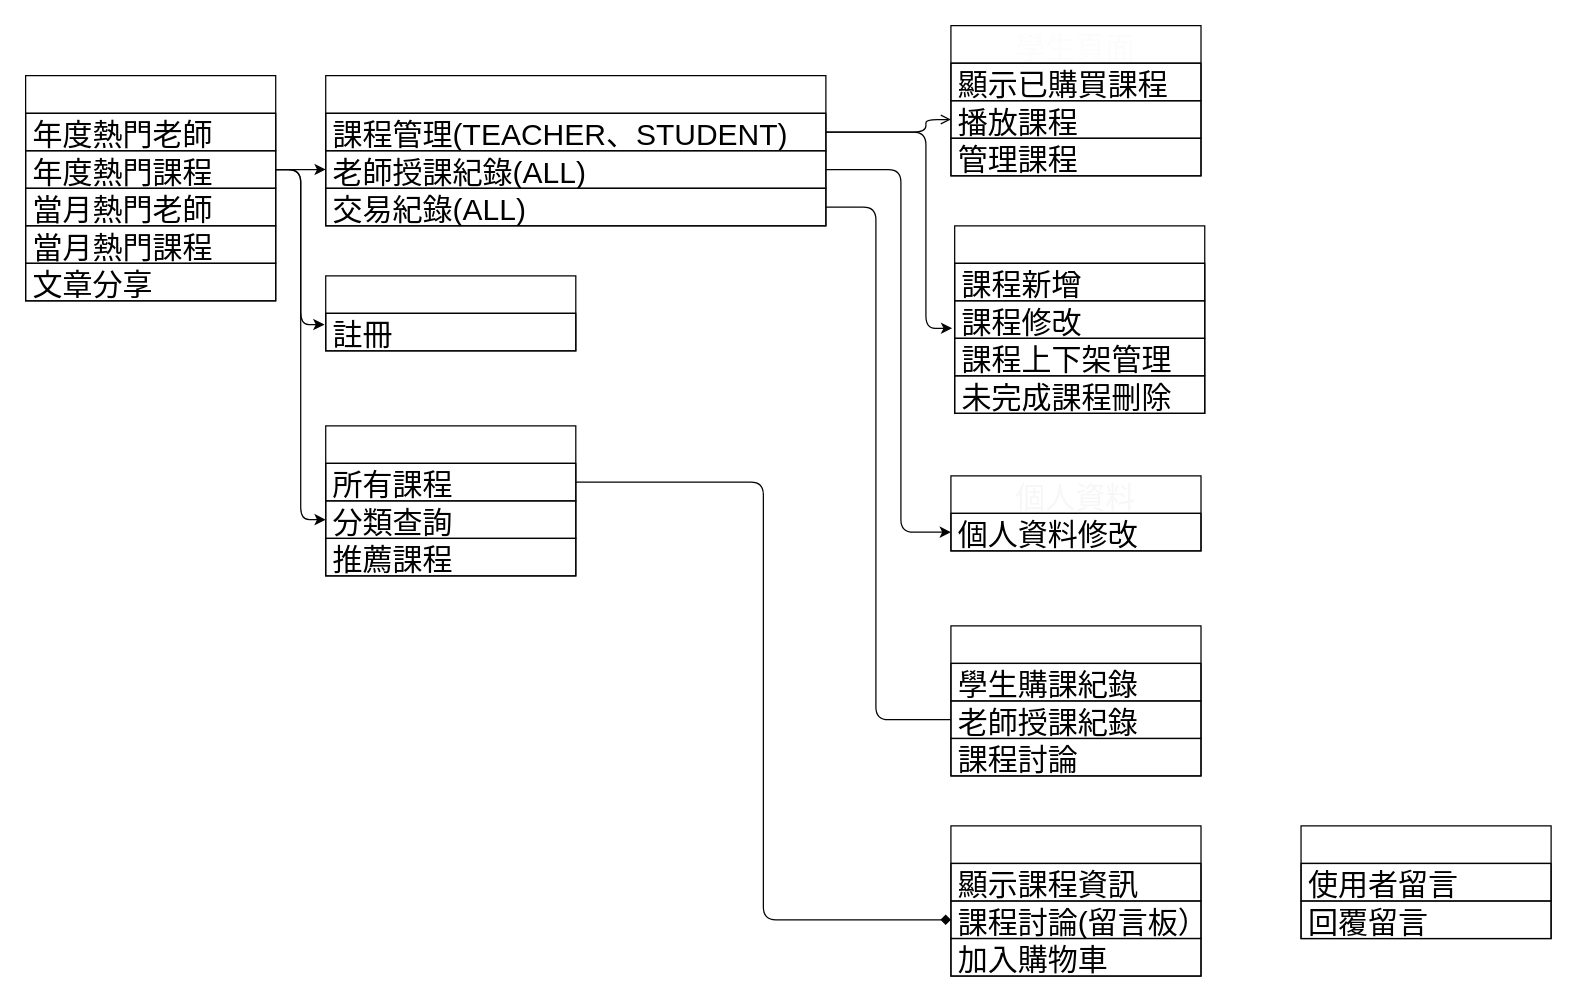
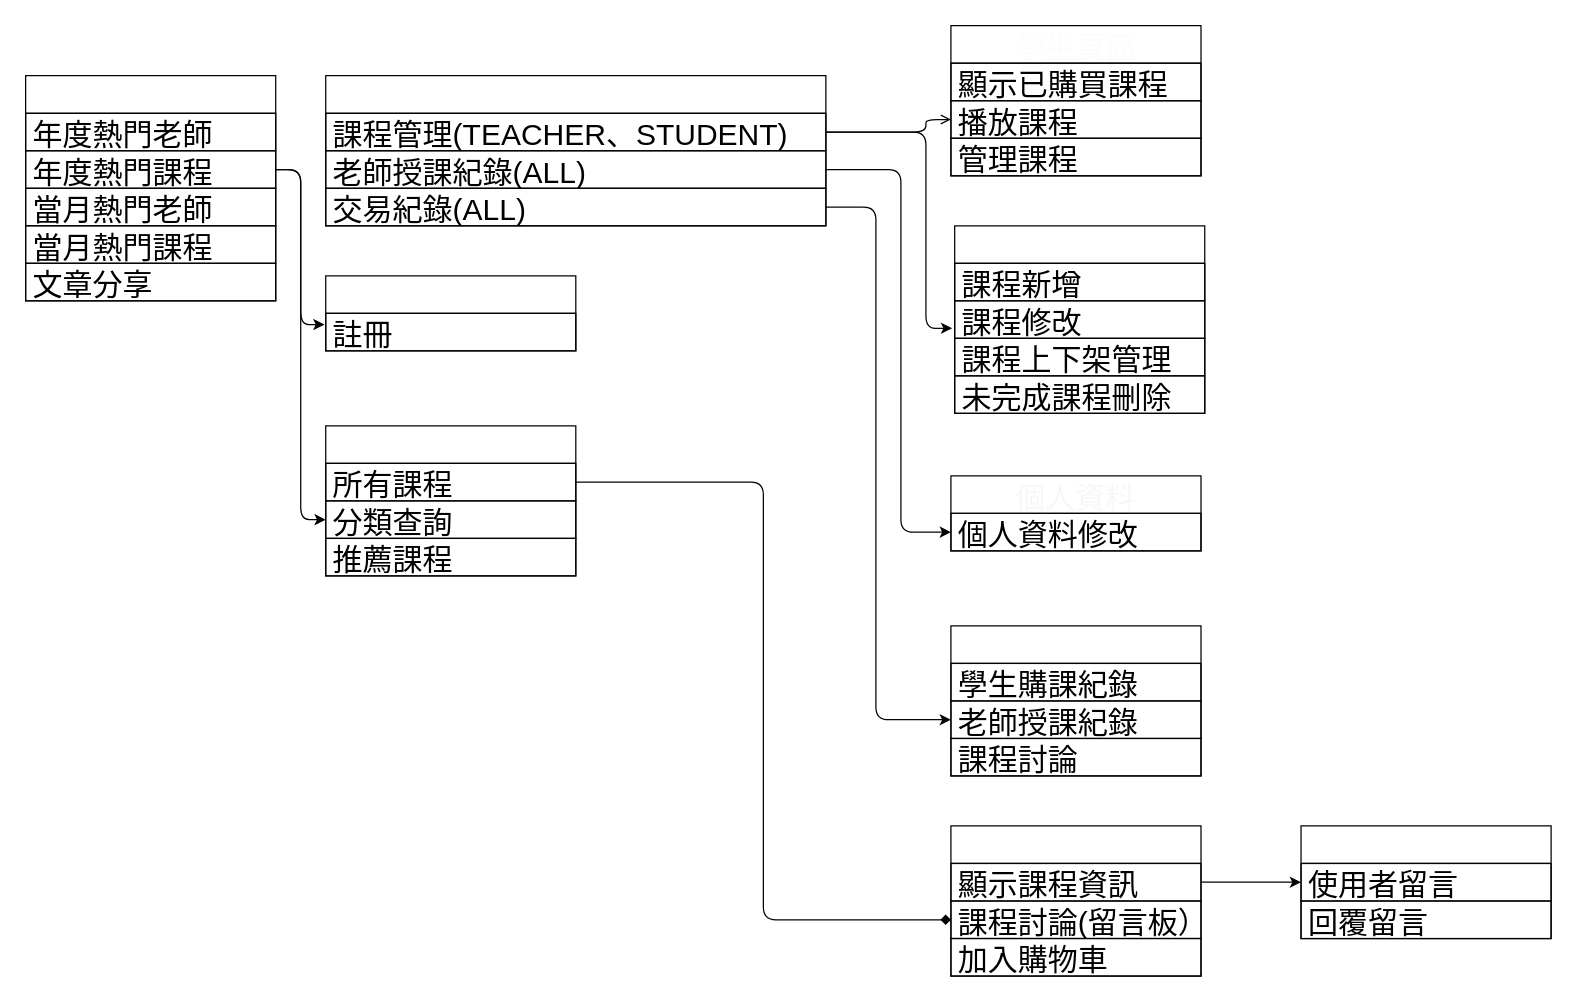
- <mxCell id="46" style="edgeStyle=none;html=1;exitX=1;exitY=0.5;exitDx=0;exitDy=0;entryX=0;entryY=0.5;entryDx=0;entryDy=0;fontSize=24;labelBackgroundColor=#EEEEEE;fontColor=#000000;strokeColor=#030303;" parent="1" source="4" target="31" edge="1"><mxGeometry relative="1" as="geometry" /></mxCell>
- <mxCell id="33" style="edgeStyle=orthogonalEdgeStyle;orthogonalLoop=1;jettySize=auto;html=1;entryX=0;entryY=0.5;entryDx=0;entryDy=0;fontSize=24;labelBackgroundColor=#EEEEEE;fontColor=#000000;strokeColor=#030303;endArrow=none;" parent="1" source="32" target="19" edge="1"><mxGeometry relative="1" as="geometry"><Array as="points"><mxPoint x="700" y="165" /><mxPoint x="700" y="575" /></Array></mxGeometry></mxCell>
+ <mxCell id="33" style="edgeStyle=orthogonalEdgeStyle;orthogonalLoop=1;jettySize=auto;html=1;entryX=0;entryY=0.5;entryDx=0;entryDy=0;fontSize=24;labelBackgroundColor=#EEEEEE;fontColor=#000000;strokeColor=#030303;" parent="1" source="32" target="19" edge="1"><mxGeometry relative="1" as="geometry"><Array as="points"><mxPoint x="700" y="165" /><mxPoint x="700" y="575" /></Array></mxGeometry></mxCell>
+ <mxCell id="45" style="edgeStyle=orthogonalEdgeStyle;orthogonalLoop=1;jettySize=auto;html=1;fontSize=24;exitX=1;exitY=0.5;exitDx=0;exitDy=0;entryX=0;entryY=0.5;entryDx=0;entryDy=0;labelBackgroundColor=#EEEEEE;fontColor=#000000;strokeColor=#030303;" parent="1" source="38" target="43" edge="1"><mxGeometry relative="1" as="geometry"><mxPoint x="1020" y="780" as="targetPoint" /></mxGeometry></mxCell>
